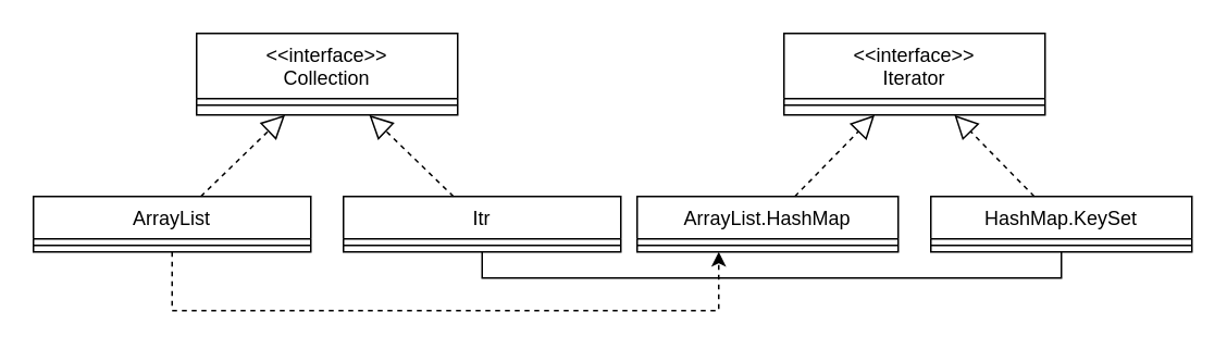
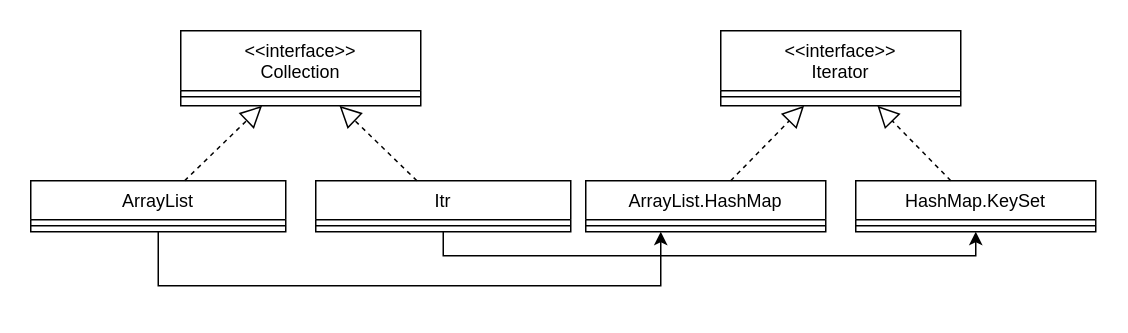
- <mxCell id="18" value="" style="endArrow=none;html=1;rounded=0;edgeStyle=elbowEdgeStyle;" parent="1" source="8" target="12" edge="1"><mxGeometry width="50" height="50" relative="1" as="geometry"><mxPoint x="530" y="130" as="sourcePoint" /><mxPoint x="690" y="397" as="targetPoint" /><Array as="points"><mxPoint x="520" y="170" /><mxPoint x="410" y="180" /></Array></mxGeometry></mxCell>
+ <mxCell id="18" value="" style="endArrow=classic;html=1;rounded=0;edgeStyle=elbowEdgeStyle;" parent="1" source="8" target="12" edge="1"><mxGeometry width="50" height="50" relative="1" as="geometry"><mxPoint x="530" y="130" as="sourcePoint" /><mxPoint x="690" y="397" as="targetPoint" /><Array as="points"><mxPoint x="520" y="170" /><mxPoint x="410" y="180" /></Array></mxGeometry></mxCell>
- <mxCell id="19" value="" style="endArrow=classic;html=1;rounded=0;edgeStyle=elbowEdgeStyle;dashed=1;" edge="1" parent="1" source="6" target="10"><mxGeometry width="50" height="50" relative="1" as="geometry"><mxPoint x="300" y="205" as="sourcePoint" /><mxPoint x="515" y="205" as="targetPoint" /><Array as="points"><mxPoint x="440" y="190" /><mxPoint x="380" y="200" /></Array></mxGeometry></mxCell>
+ <mxCell id="19" value="" style="endArrow=classic;html=1;rounded=0;edgeStyle=elbowEdgeStyle;" edge="1" parent="1" source="6" target="10"><mxGeometry width="50" height="50" relative="1" as="geometry"><mxPoint x="300" y="205" as="sourcePoint" /><mxPoint x="515" y="205" as="targetPoint" /><Array as="points"><mxPoint x="440" y="190" /><mxPoint x="380" y="200" /></Array></mxGeometry></mxCell>
